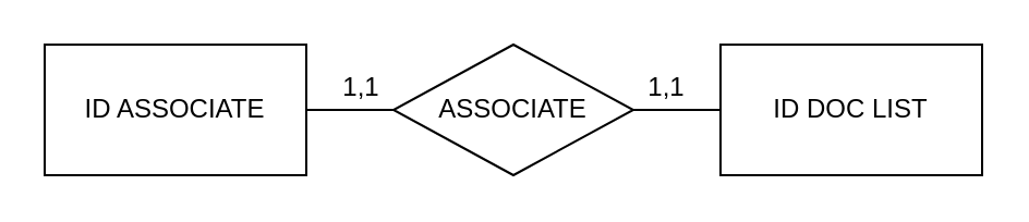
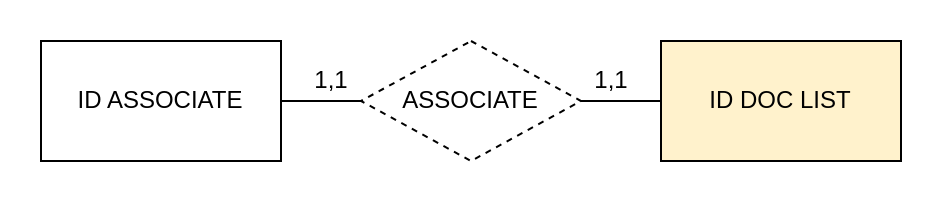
- <mxCell id="3" value="ASSOCIATE" style="rhombus;whiteSpace=wrap;html=1;" parent="1" vertex="1"><mxGeometry x="180" y="20" width="110" height="60" as="geometry" /></mxCell>
+ <mxCell id="3" value="ASSOCIATE" style="rhombus;whiteSpace=wrap;html=1;dashed=1;" parent="1" vertex="1"><mxGeometry x="180" y="20" width="110" height="60" as="geometry" /></mxCell>
- <mxCell id="6" value="ID DOC LIST" style="rounded=0;whiteSpace=wrap;html=1;" parent="1" vertex="1"><mxGeometry x="330" y="20" width="120" height="60" as="geometry" /></mxCell>
+ <mxCell id="6" value="ID DOC LIST" style="rounded=0;whiteSpace=wrap;html=1;fillColor=#fff2cc;" parent="1" vertex="1"><mxGeometry x="330" y="20" width="120" height="60" as="geometry" /></mxCell>
